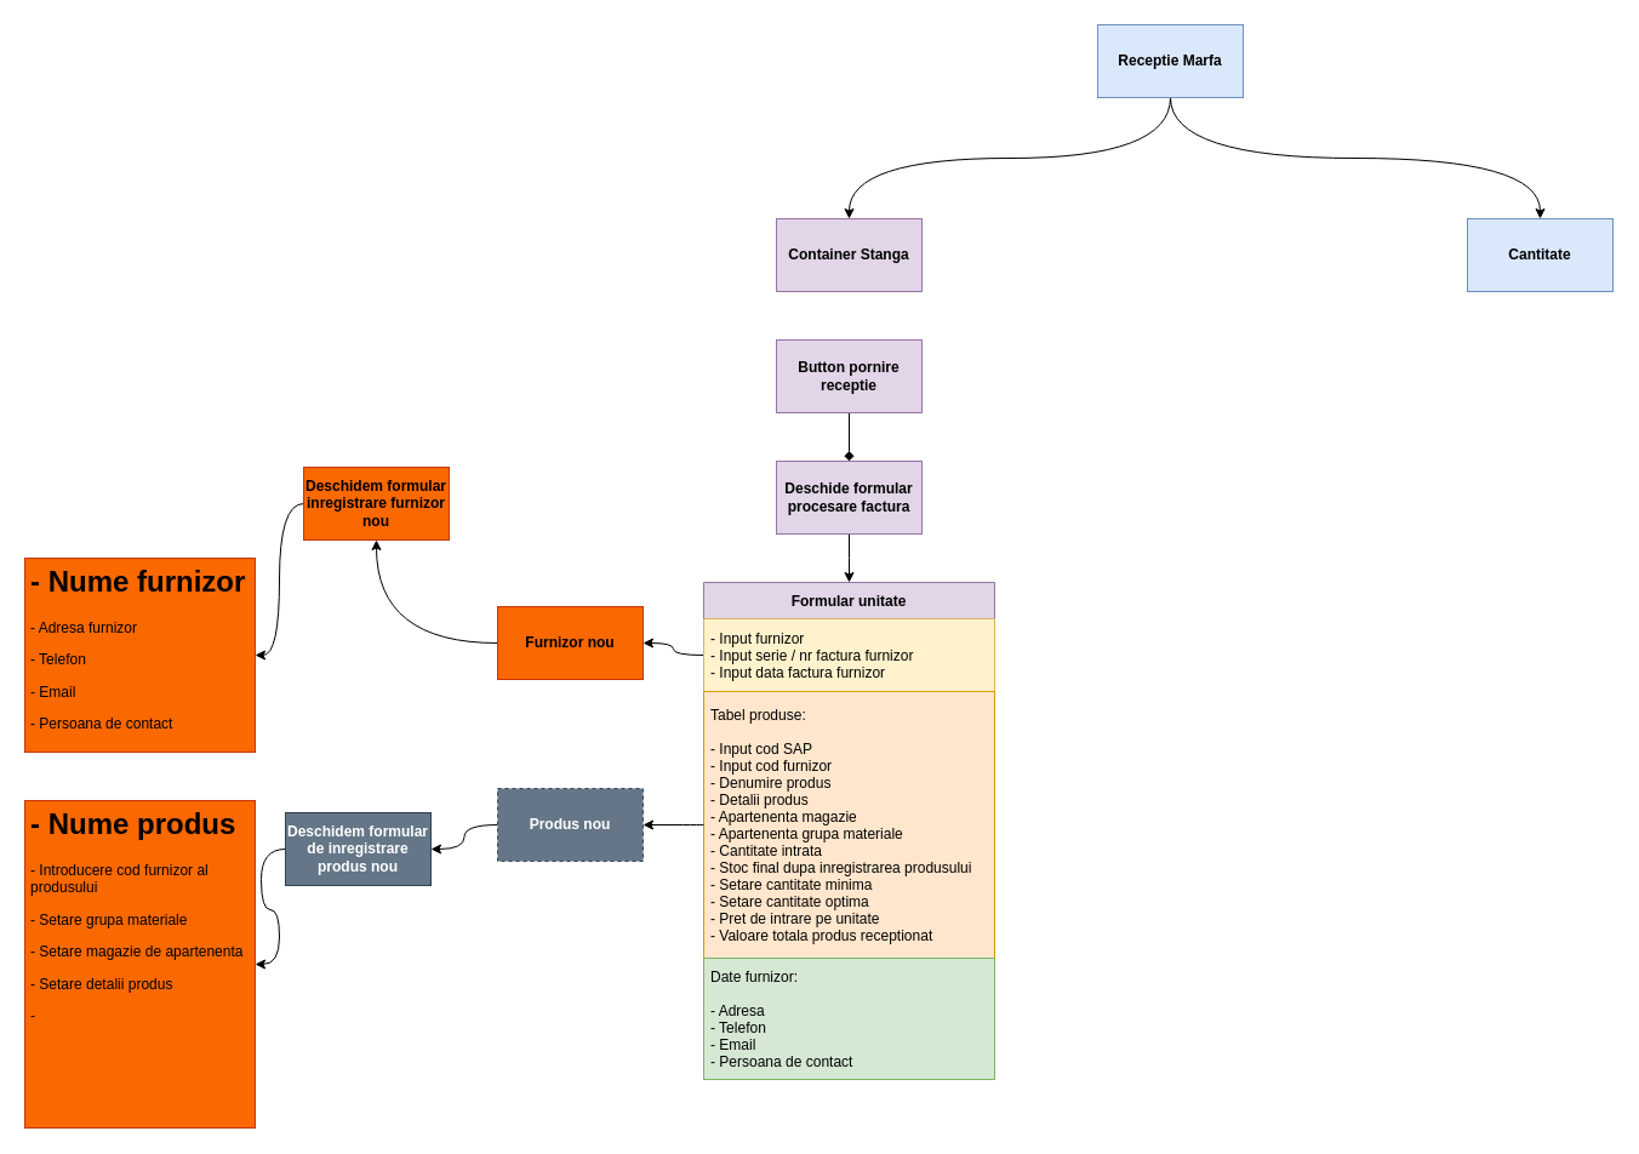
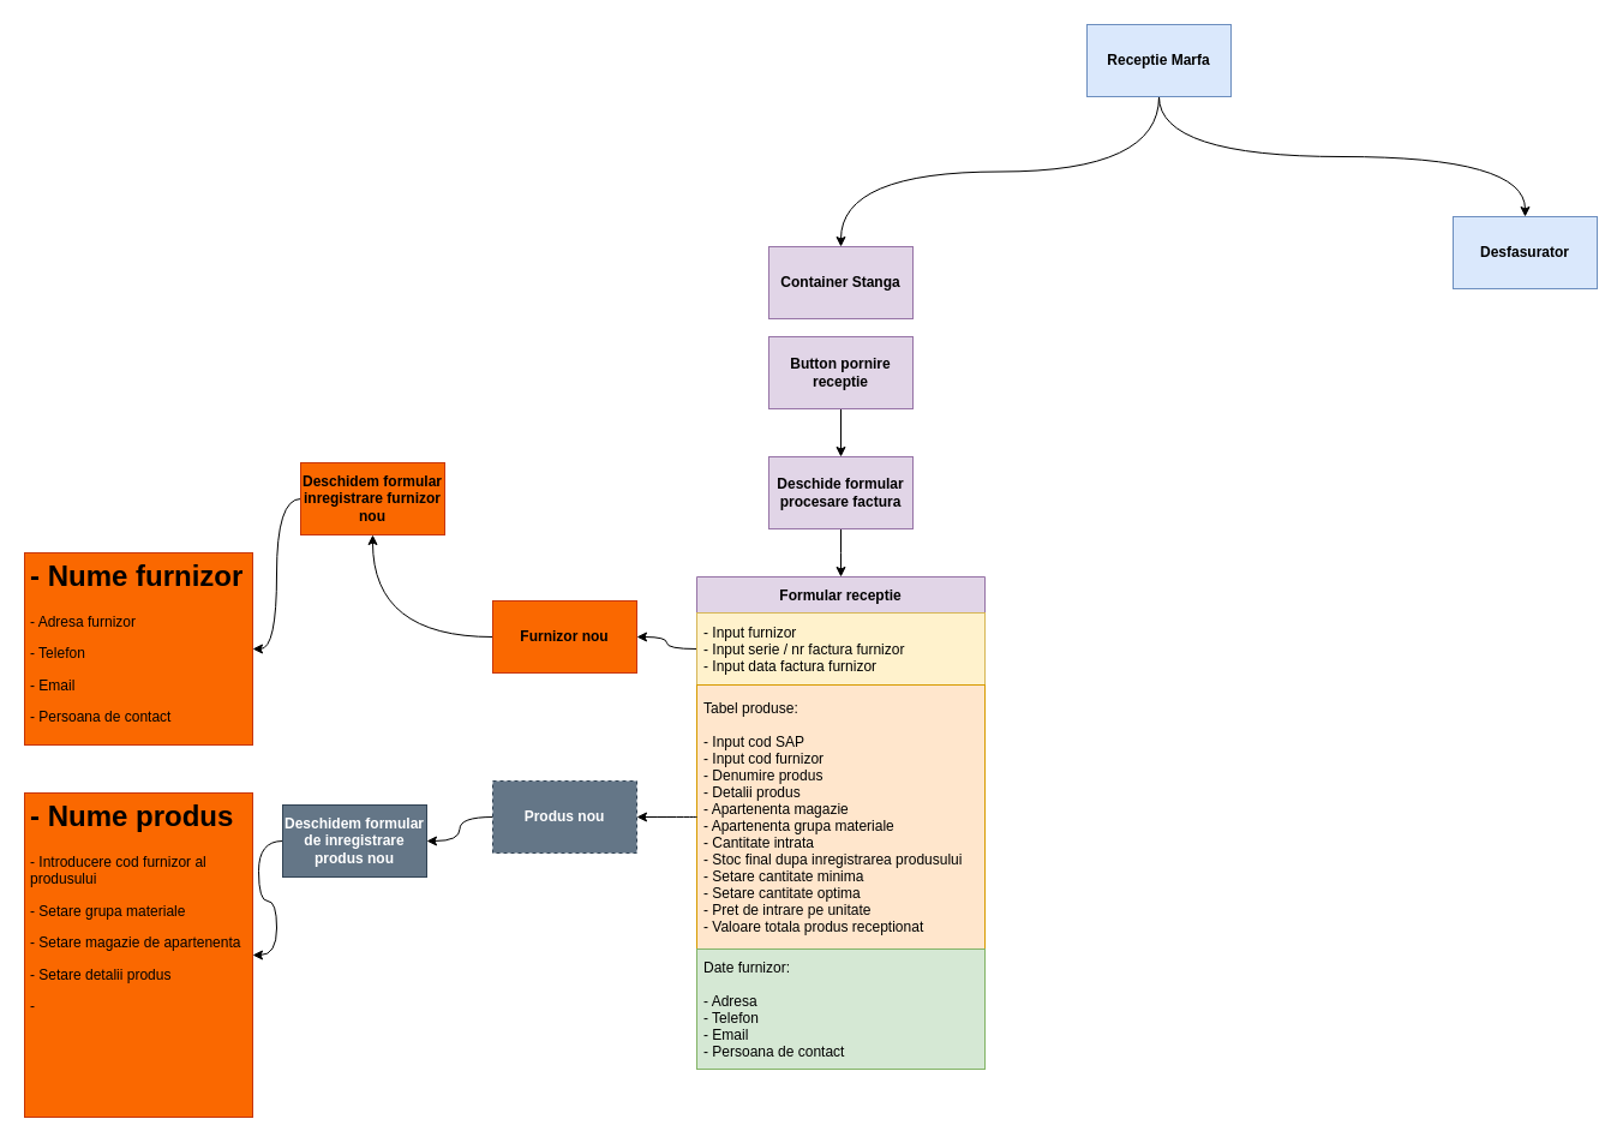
- <mxCell id="5" value="&lt;b&gt;Container Stanga&lt;/b&gt;" style="rounded=0;whiteSpace=wrap;html=1;fillColor=#e1d5e7;strokeColor=#9673a6;" parent="1" vertex="1"><mxGeometry x="640" y="180" width="120" height="60" as="geometry" /></mxCell>
+ <mxCell id="5" value="&lt;b&gt;Container Stanga&lt;/b&gt;" style="rounded=0;whiteSpace=wrap;html=1;fillColor=#e1d5e7;strokeColor=#9673a6;" parent="1" vertex="1"><mxGeometry x="640" y="205" width="120" height="60" as="geometry" /></mxCell>
- <mxCell id="6" value="&lt;b&gt;Cantitate&lt;/b&gt;" style="rounded=0;whiteSpace=wrap;html=1;fillColor=#dae8fc;strokeColor=#6c8ebf;" parent="1" vertex="1"><mxGeometry x="1210" y="180" width="120" height="60" as="geometry" /></mxCell>
+ <mxCell id="6" value="&lt;b&gt;Desfasurator&lt;/b&gt;" style="rounded=0;whiteSpace=wrap;html=1;fillColor=#dae8fc;strokeColor=#6c8ebf;" parent="1" vertex="1"><mxGeometry x="1210" y="180" width="120" height="60" as="geometry" /></mxCell>
- <mxCell id="7" value="" style="edgeStyle=orthogonalEdgeStyle;rounded=0;orthogonalLoop=1;jettySize=auto;html=1;endArrow=diamond;" parent="1" source="9" target="11" edge="1"><mxGeometry relative="1" as="geometry" /></mxCell>
+ <mxCell id="7" value="" style="edgeStyle=orthogonalEdgeStyle;rounded=0;orthogonalLoop=1;jettySize=auto;html=1;" parent="1" source="9" target="11" edge="1"><mxGeometry relative="1" as="geometry" /></mxCell>
- <mxCell id="12" value="Formular unitate" style="swimlane;fontStyle=1;childLayout=stackLayout;horizontal=1;startSize=30;horizontalStack=0;resizeParent=1;resizeParentMax=0;resizeLast=0;collapsible=1;marginBottom=0;fillColor=#e1d5e7;strokeColor=#9673a6;" parent="1" vertex="1"><mxGeometry x="580" y="480" width="240" height="410" as="geometry" /></mxCell>
+ <mxCell id="12" value="Formular receptie" style="swimlane;fontStyle=1;childLayout=stackLayout;horizontal=1;startSize=30;horizontalStack=0;resizeParent=1;resizeParentMax=0;resizeLast=0;collapsible=1;marginBottom=0;fillColor=#e1d5e7;strokeColor=#9673a6;" parent="1" vertex="1"><mxGeometry x="580" y="480" width="240" height="410" as="geometry" /></mxCell>
